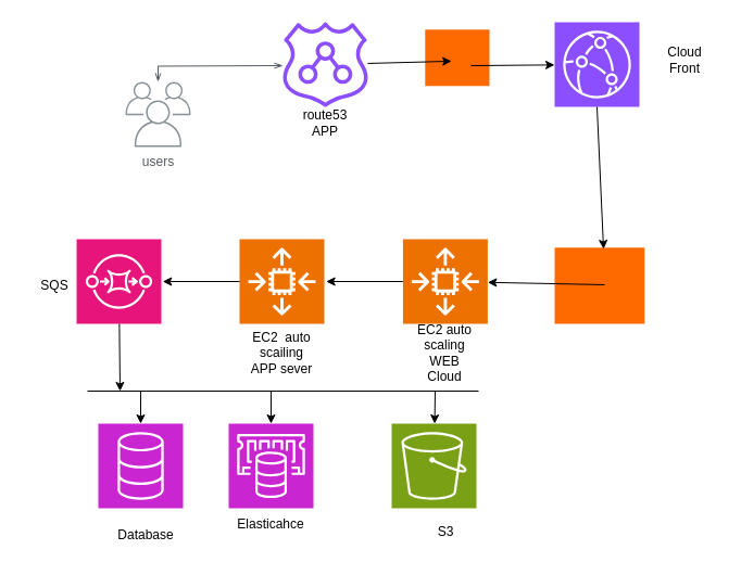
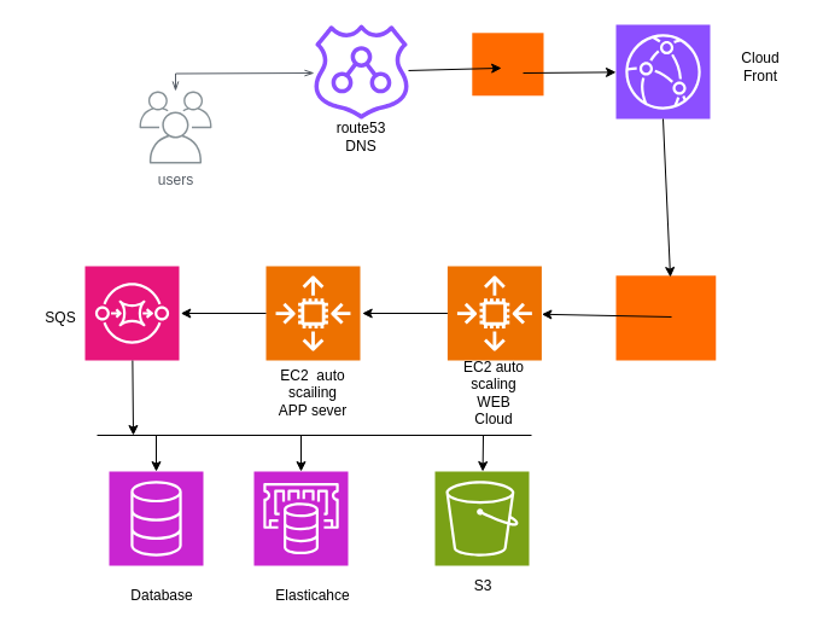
- <mxCell id="23" value="route53 APP" style="text;strokeColor=none;align=center;fillColor=none;html=1;verticalAlign=middle;whiteSpace=wrap;rounded=0;" vertex="1" parent="1"><mxGeometry x="269" y="98" width="60" height="30" as="geometry" /></mxCell>
+ <mxCell id="23" value="route53 DNS" style="text;strokeColor=none;align=center;fillColor=none;html=1;verticalAlign=middle;whiteSpace=wrap;rounded=0;" vertex="1" parent="1"><mxGeometry x="269" y="98" width="60" height="30" as="geometry" /></mxCell>
- <mxCell id="31" value="Elasticahce" style="text;strokeColor=none;align=center;fillColor=none;html=1;verticalAlign=middle;whiteSpace=wrap;rounded=0;" vertex="1" parent="1"><mxGeometry x="219" y="468" width="60" height="30" as="geometry" /></mxCell>
+ <mxCell id="31" value="Elasticahce" style="text;strokeColor=none;align=center;fillColor=none;html=1;verticalAlign=middle;whiteSpace=wrap;rounded=0;" vertex="1" parent="1"><mxGeometry x="229" y="478" width="60" height="30" as="geometry" /></mxCell>
- <mxCell id="32" value="S3" style="text;strokeColor=none;align=center;fillColor=none;html=1;verticalAlign=middle;whiteSpace=wrap;rounded=0;" vertex="1" parent="1"><mxGeometry x="380.4" y="475" width="60" height="30" as="geometry" /></mxCell>
+ <mxCell id="32" value="S3" style="text;strokeColor=none;align=center;fillColor=none;html=1;verticalAlign=middle;whiteSpace=wrap;rounded=0;" vertex="1" parent="1"><mxGeometry x="370.4" y="470" width="60" height="30" as="geometry" /></mxCell>
